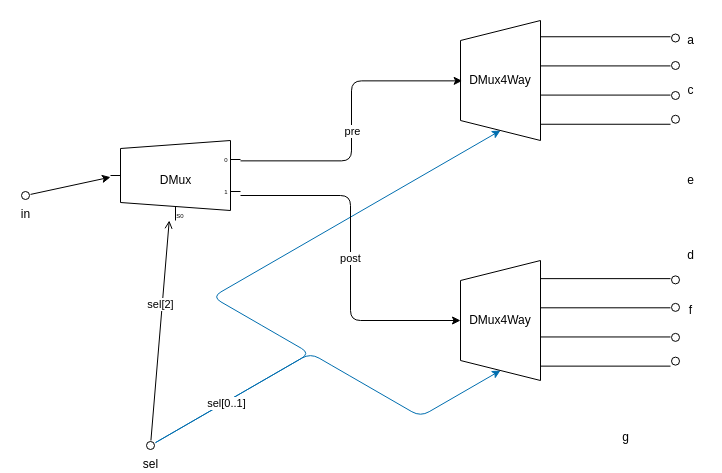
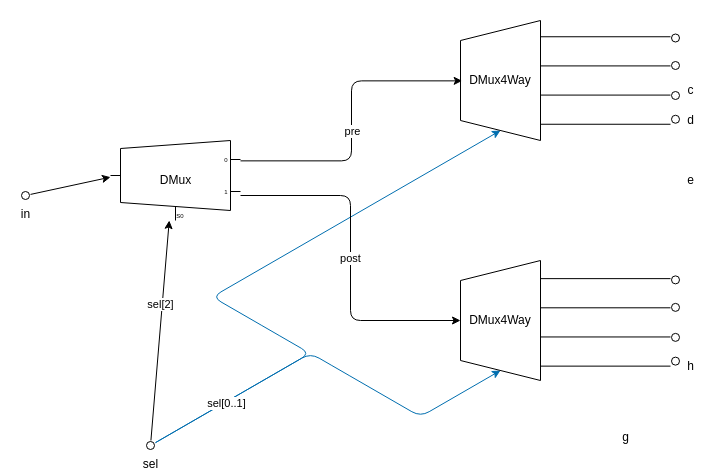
- <mxCell id="26" value="a" style="text;html=1;align=center;verticalAlign=middle;resizable=0;points=[];autosize=1;strokeColor=none;" vertex="1" parent="1"><mxGeometry x="680" y="30" width="20" height="20" as="geometry" /></mxCell>
- <mxCell id="4" style="edgeStyle=none;html=1;entryX=0.375;entryY=1;entryDx=10;entryDy=0;entryPerimeter=0;endArrow=open;" parent="1" source="9" target="14" edge="1"><mxGeometry relative="1" as="geometry" /></mxCell>
+ <mxCell id="4" style="edgeStyle=none;html=1;entryX=0.375;entryY=1;entryDx=10;entryDy=0;entryPerimeter=0;" parent="1" source="9" target="14" edge="1"><mxGeometry relative="1" as="geometry" /></mxCell>
- <mxCell id="28" value="d" style="text;html=1;align=center;verticalAlign=middle;resizable=0;points=[];autosize=1;strokeColor=none;" vertex="1" parent="1"><mxGeometry x="680" y="245" width="20" height="20" as="geometry" /></mxCell>
+ <mxCell id="28" value="d" style="text;html=1;align=center;verticalAlign=middle;resizable=0;points=[];autosize=1;strokeColor=none;" vertex="1" parent="1"><mxGeometry x="680" y="110" width="20" height="20" as="geometry" /></mxCell>
- <mxCell id="30" value="f" style="text;html=1;align=center;verticalAlign=middle;resizable=0;points=[];autosize=1;strokeColor=none;" vertex="1" parent="1"><mxGeometry x="680" y="300" width="20" height="20" as="geometry" /></mxCell>
+ <mxCell id="32" value="h" style="text;html=1;align=center;verticalAlign=middle;resizable=0;points=[];autosize=1;strokeColor=none;" vertex="1" parent="1"><mxGeometry x="680" y="355.63" width="20" height="20" as="geometry" /></mxCell>
